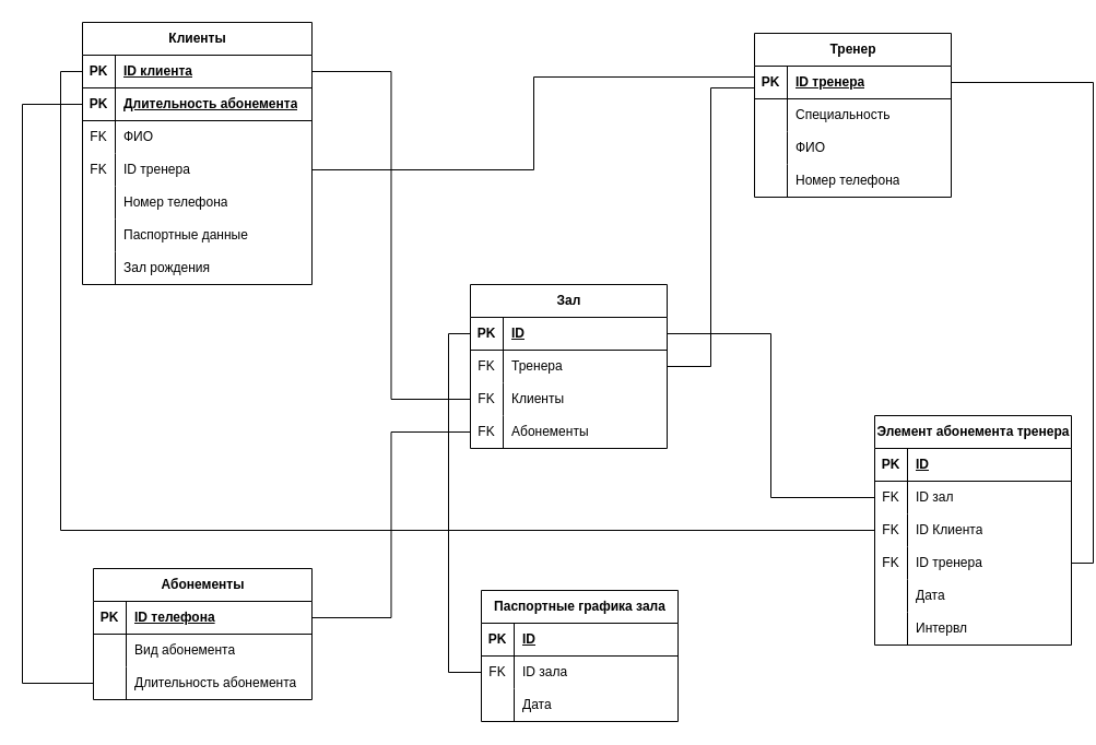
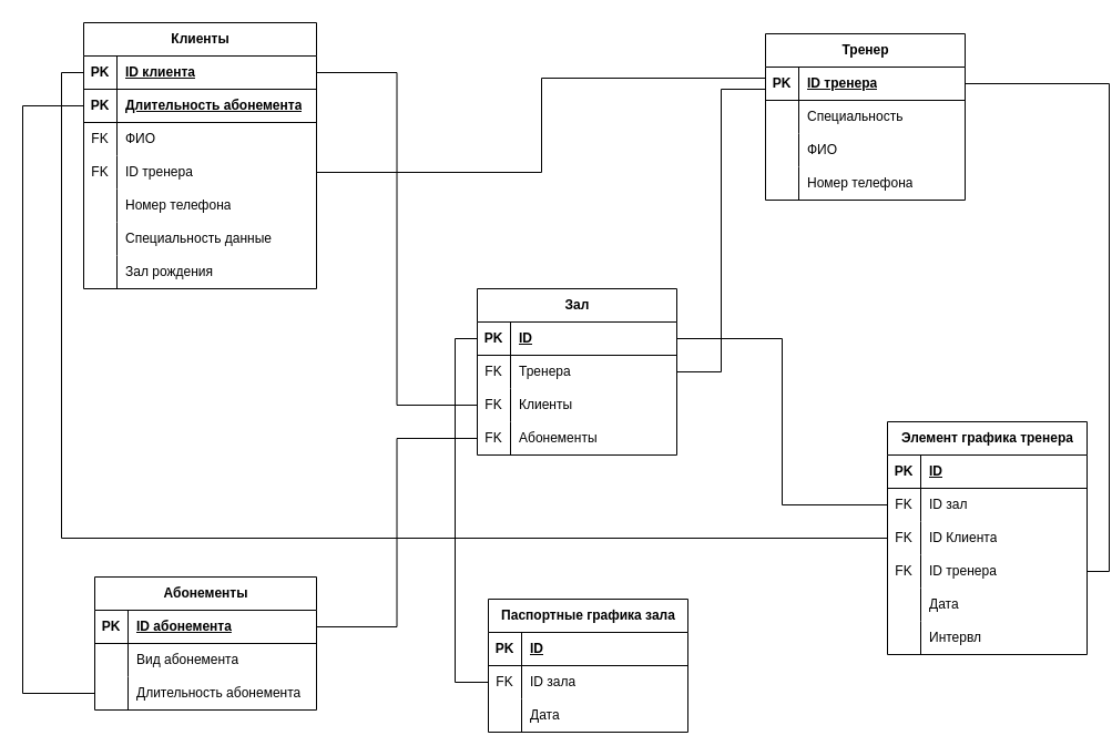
- <mxCell id="33" value="Паспортные данные" style="shape=partialRectangle;connectable=0;fillColor=none;top=0;left=0;bottom=0;right=0;align=left;spacingLeft=6;overflow=hidden;whiteSpace=wrap;html=1;" vertex="1" parent="31"><mxGeometry x="30" width="180" height="30" as="geometry"><mxRectangle width="180" height="30" as="alternateBounds" /></mxGeometry></mxCell>
+ <mxCell id="33" value="Специальность данные" style="shape=partialRectangle;connectable=0;fillColor=none;top=0;left=0;bottom=0;right=0;align=left;spacingLeft=6;overflow=hidden;whiteSpace=wrap;html=1;" vertex="1" parent="31"><mxGeometry x="30" width="180" height="30" as="geometry"><mxRectangle width="180" height="30" as="alternateBounds" /></mxGeometry></mxCell>
- <mxCell id="50" value="Элемент абонемента тренера" style="shape=table;startSize=30;container=1;collapsible=1;childLayout=tableLayout;fixedRows=1;rowLines=0;fontStyle=1;align=center;resizeLast=1;html=1;" vertex="1" parent="1"><mxGeometry x="800" y="380" width="180" height="210" as="geometry" /></mxCell>
+ <mxCell id="50" value="Элемент графика тренера" style="shape=table;startSize=30;container=1;collapsible=1;childLayout=tableLayout;fixedRows=1;rowLines=0;fontStyle=1;align=center;resizeLast=1;html=1;" vertex="1" parent="1"><mxGeometry x="800" y="380" width="180" height="210" as="geometry" /></mxCell>
- <mxCell id="72" value="ID телефона" style="shape=partialRectangle;connectable=0;fillColor=none;top=0;left=0;bottom=0;right=0;align=left;spacingLeft=6;fontStyle=5;overflow=hidden;whiteSpace=wrap;html=1;" vertex="1" parent="70"><mxGeometry x="30" width="170" height="30" as="geometry"><mxRectangle width="170" height="30" as="alternateBounds" /></mxGeometry></mxCell>
+ <mxCell id="72" value="ID абонемента" style="shape=partialRectangle;connectable=0;fillColor=none;top=0;left=0;bottom=0;right=0;align=left;spacingLeft=6;fontStyle=5;overflow=hidden;whiteSpace=wrap;html=1;" vertex="1" parent="70"><mxGeometry x="30" width="170" height="30" as="geometry"><mxRectangle width="170" height="30" as="alternateBounds" /></mxGeometry></mxCell>
